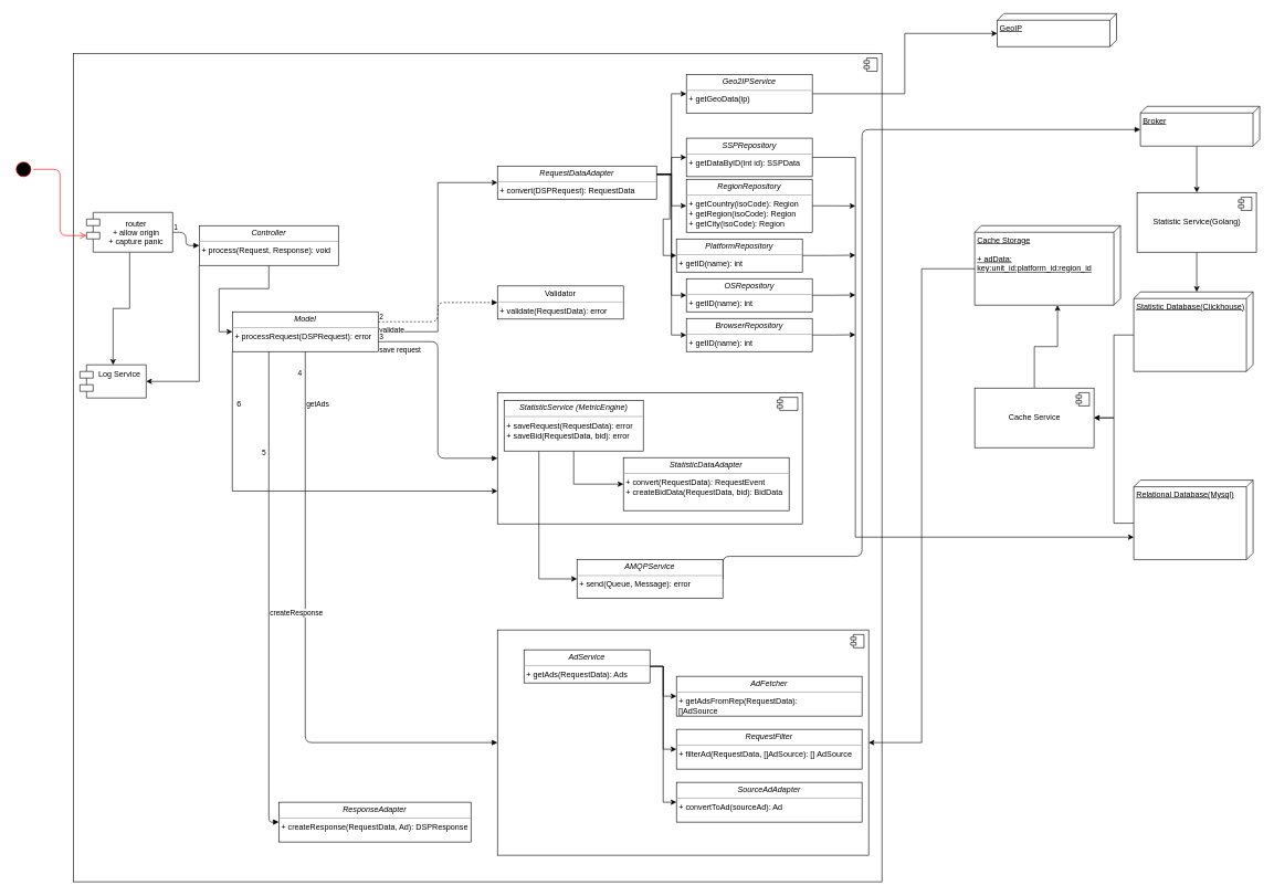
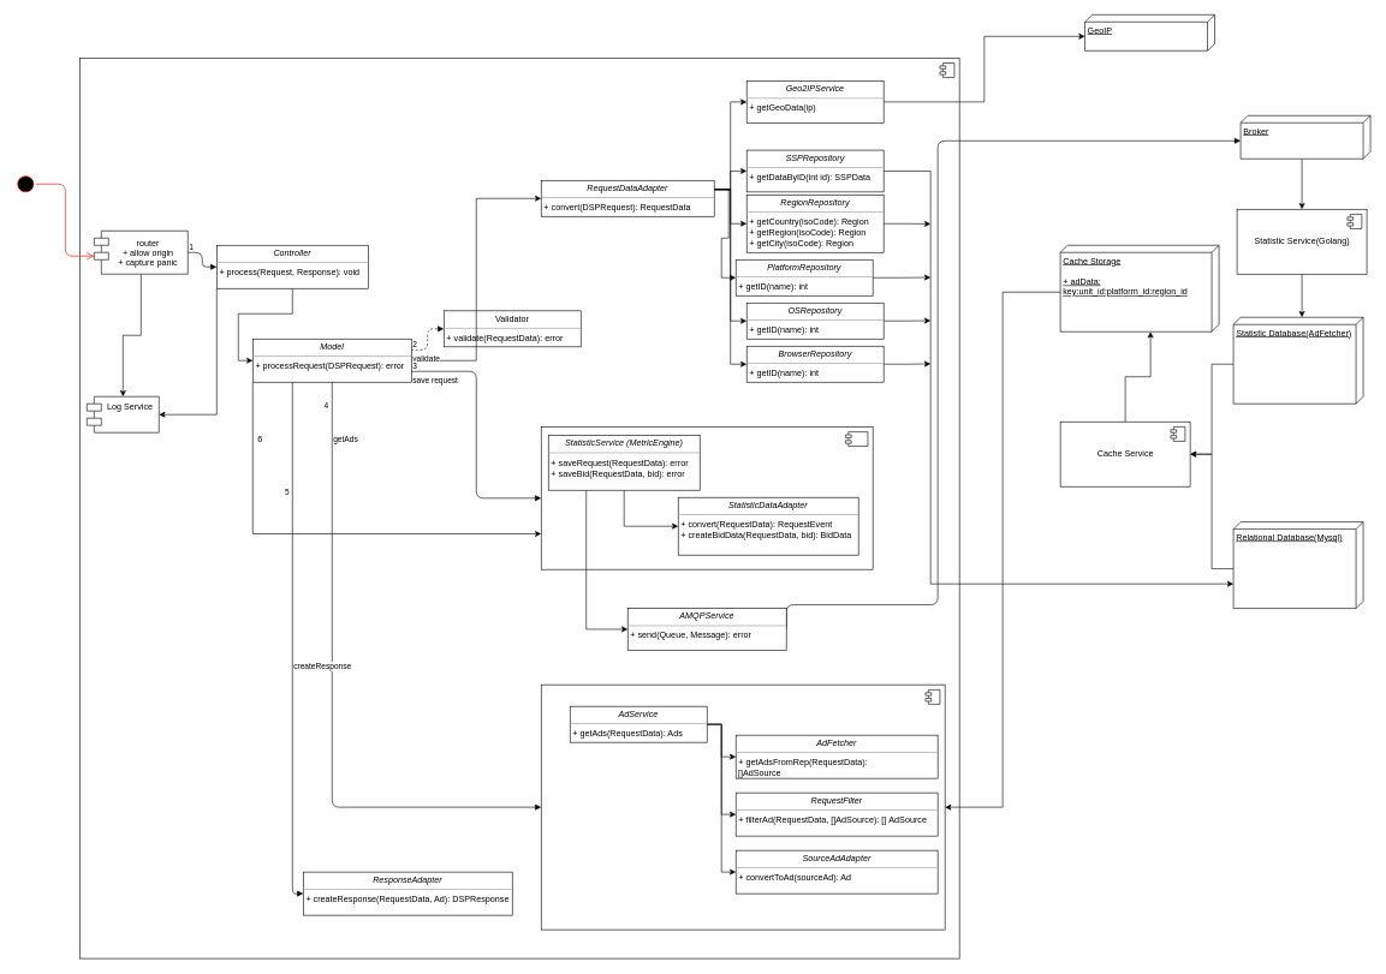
- <mxCell id="6" value="&lt;p style=&quot;margin: 0px ; margin-top: 4px ; text-align: center&quot;&gt;Validator&lt;/p&gt;&lt;hr size=&quot;1&quot;&gt;&lt;p style=&quot;margin: 0px ; margin-left: 4px&quot;&gt;&lt;/p&gt;&lt;p style=&quot;margin: 0px ; margin-left: 4px&quot;&gt;+ validate(RequestData): error&lt;br&gt;&lt;br&gt;&lt;/p&gt;" style="verticalAlign=top;align=left;overflow=fill;fontSize=12;fontFamily=Helvetica;html=1;" parent="1" vertex="1"><mxGeometry x="750" y="431" width="190" height="50" as="geometry" /></mxCell>
+ <mxCell id="6" value="&lt;p style=&quot;margin: 0px ; margin-top: 4px ; text-align: center&quot;&gt;Validator&lt;/p&gt;&lt;hr size=&quot;1&quot;&gt;&lt;p style=&quot;margin: 0px ; margin-left: 4px&quot;&gt;&lt;/p&gt;&lt;p style=&quot;margin: 0px ; margin-left: 4px&quot;&gt;+ validate(RequestData): error&lt;br&gt;&lt;br&gt;&lt;/p&gt;" style="verticalAlign=top;align=left;overflow=fill;fontSize=12;fontFamily=Helvetica;html=1;" parent="1" vertex="1"><mxGeometry x="615" y="431" width="190" height="50" as="geometry" /></mxCell>
- <mxCell id="28" value="Statistic Database(Clickhouse)" style="verticalAlign=top;align=left;spacingTop=8;spacingLeft=2;spacingRight=12;shape=cube;size=10;direction=south;fontStyle=4;html=1;" parent="1" vertex="1"><mxGeometry x="1710" y="440" width="180" height="120" as="geometry" /></mxCell>
+ <mxCell id="28" value="Statistic Database(AdFetcher)" style="verticalAlign=top;align=left;spacingTop=8;spacingLeft=2;spacingRight=12;shape=cube;size=10;direction=south;fontStyle=4;html=1;" parent="1" vertex="1"><mxGeometry x="1710" y="440" width="180" height="120" as="geometry" /></mxCell>
